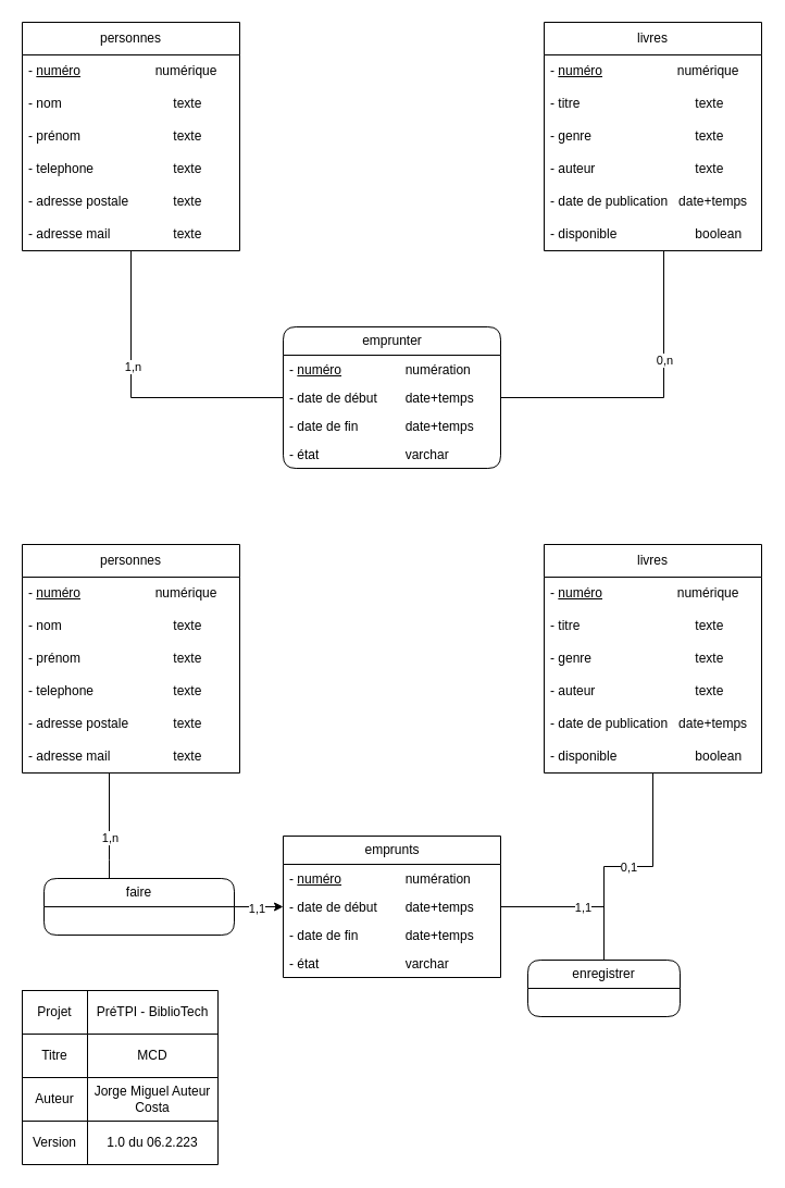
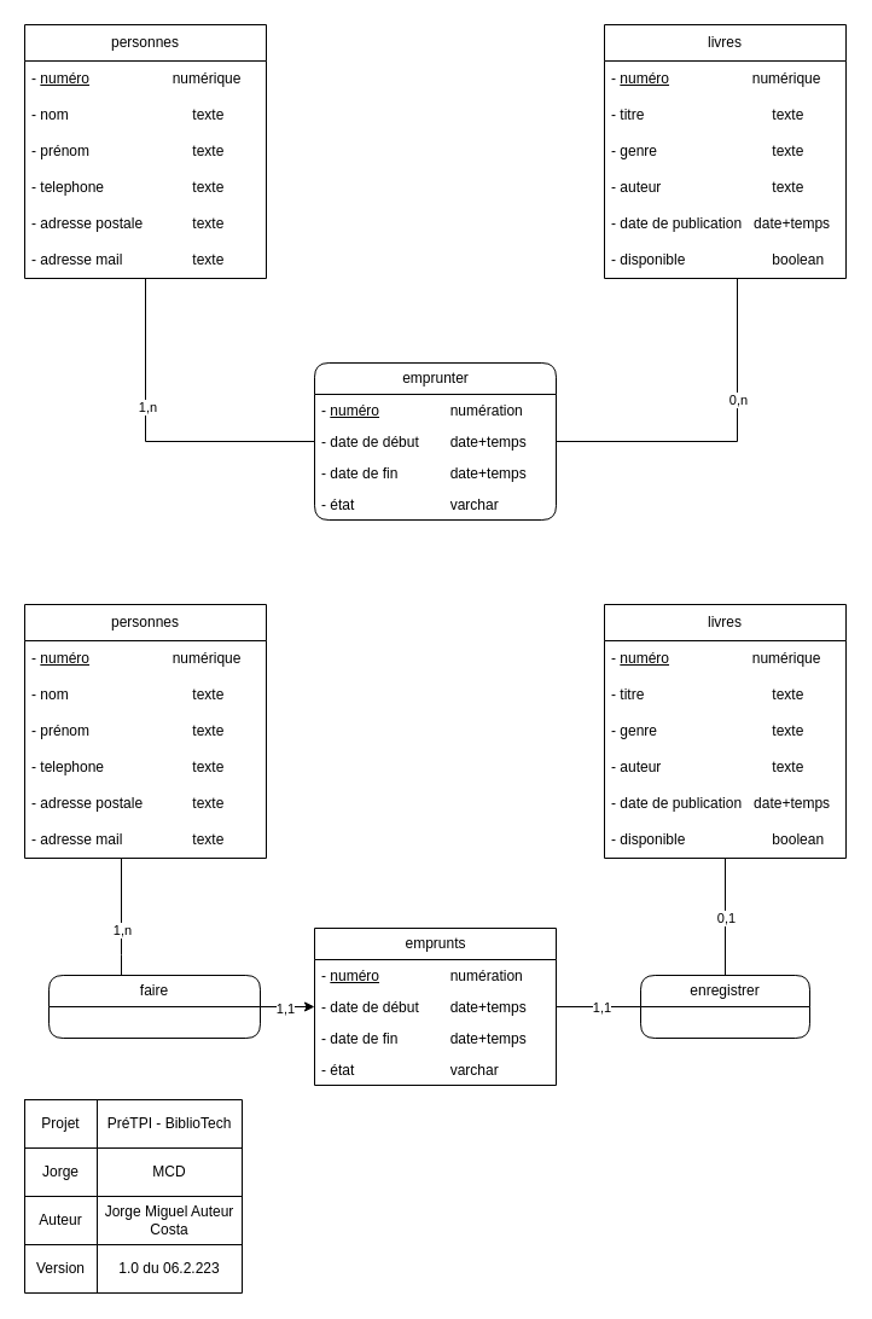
- <mxCell id="53" value="enregistrer" style="swimlane;fontStyle=0;childLayout=stackLayout;horizontal=1;startSize=26;fillColor=none;horizontalStack=0;resizeParent=1;resizeParentMax=0;resizeLast=0;collapsible=1;marginBottom=0;whiteSpace=wrap;html=1;rounded=1;" vertex="1" parent="1"><mxGeometry x="485" y="882" width="140" height="52" as="geometry" /></mxCell>
+ <mxCell id="53" value="enregistrer" style="swimlane;fontStyle=0;childLayout=stackLayout;horizontal=1;startSize=26;fillColor=none;horizontalStack=0;resizeParent=1;resizeParentMax=0;resizeLast=0;collapsible=1;marginBottom=0;whiteSpace=wrap;html=1;rounded=1;" vertex="1" parent="1"><mxGeometry x="530" y="807" width="140" height="52" as="geometry" /></mxCell>
- <mxCell id="59" value="Titre" style="shape=partialRectangle;html=1;whiteSpace=wrap;connectable=0;strokeColor=inherit;overflow=hidden;fillColor=none;top=0;left=0;bottom=0;right=0;pointerEvents=1;" vertex="1" parent="58"><mxGeometry width="60" height="40" as="geometry"><mxRectangle width="60" height="40" as="alternateBounds" /></mxGeometry></mxCell>
+ <mxCell id="59" value="Jorge" style="shape=partialRectangle;html=1;whiteSpace=wrap;connectable=0;strokeColor=inherit;overflow=hidden;fillColor=none;top=0;left=0;bottom=0;right=0;pointerEvents=1;" vertex="1" parent="58"><mxGeometry width="60" height="40" as="geometry"><mxRectangle width="60" height="40" as="alternateBounds" /></mxGeometry></mxCell>
